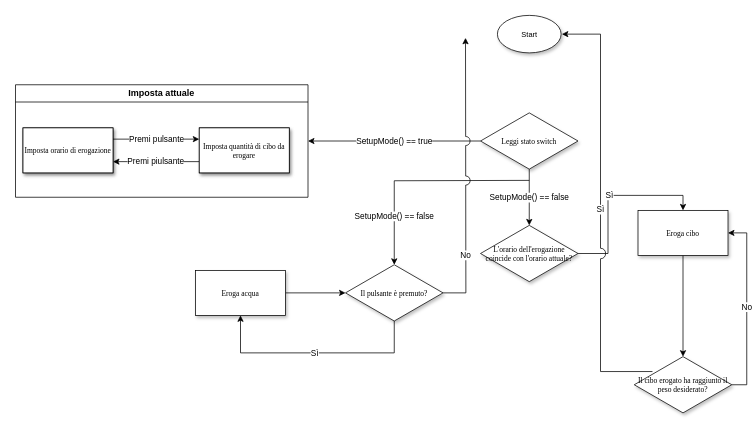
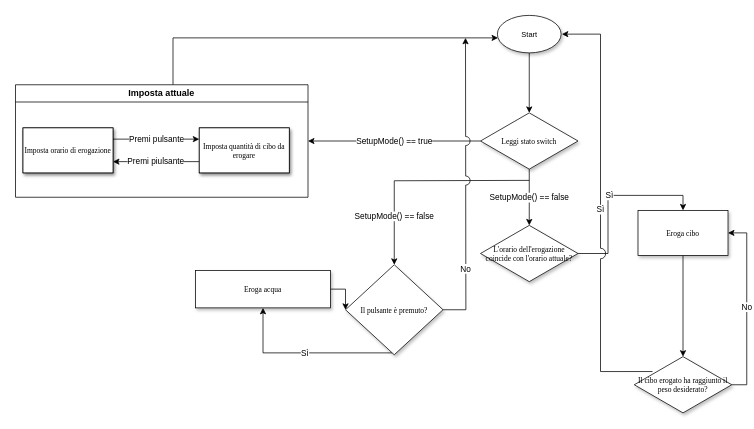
+ <mxCell id="19" style="edgeStyle=orthogonalEdgeStyle;rounded=0;orthogonalLoop=1;jettySize=auto;html=1;" parent="1" source="20" target="14" edge="1"><mxGeometry relative="1" as="geometry"><mxPoint x="530" y="30" as="targetPoint" /><Array as="points"><mxPoint x="230" y="50" /></Array></mxGeometry></mxCell>
+ <mxCell id="13" style="edgeStyle=orthogonalEdgeStyle;rounded=0;orthogonalLoop=1;jettySize=auto;html=1;" parent="1" source="14" target="12" edge="1"><mxGeometry relative="1" as="geometry" /></mxCell>
- <mxCell id="27" value="Eroga acqua" style="whiteSpace=wrap;html=1;fontSize=10;fontFamily=Verdana;rounded=0;shadow=1;labelBackgroundColor=none;strokeWidth=1;" vertex="1" parent="1"><mxGeometry x="260" y="360" width="120" height="60" as="geometry" /></mxCell>
+ <mxCell id="27" value="Eroga acqua" style="whiteSpace=wrap;html=1;fontSize=10;fontFamily=Verdana;rounded=0;shadow=1;labelBackgroundColor=none;strokeWidth=1;" vertex="1" parent="1"><mxGeometry x="260" y="360" width="180" height="50" as="geometry" /></mxCell>
- <mxCell id="25" value="Il pulsante è premuto?" style="rhombus;whiteSpace=wrap;html=1;rounded=0;shadow=1;labelBackgroundColor=none;strokeWidth=1;fontFamily=Verdana;fontSize=10;align=center;" vertex="1" parent="1"><mxGeometry x="460" y="352.5" width="130" height="75" as="geometry" /></mxCell>
+ <mxCell id="25" value="Il pulsante è premuto?" style="rhombus;whiteSpace=wrap;html=1;rounded=0;shadow=1;labelBackgroundColor=none;strokeWidth=1;fontFamily=Verdana;fontSize=10;align=center;" vertex="1" parent="1"><mxGeometry x="460" y="352.5" width="130" height="120" as="geometry" /></mxCell>
